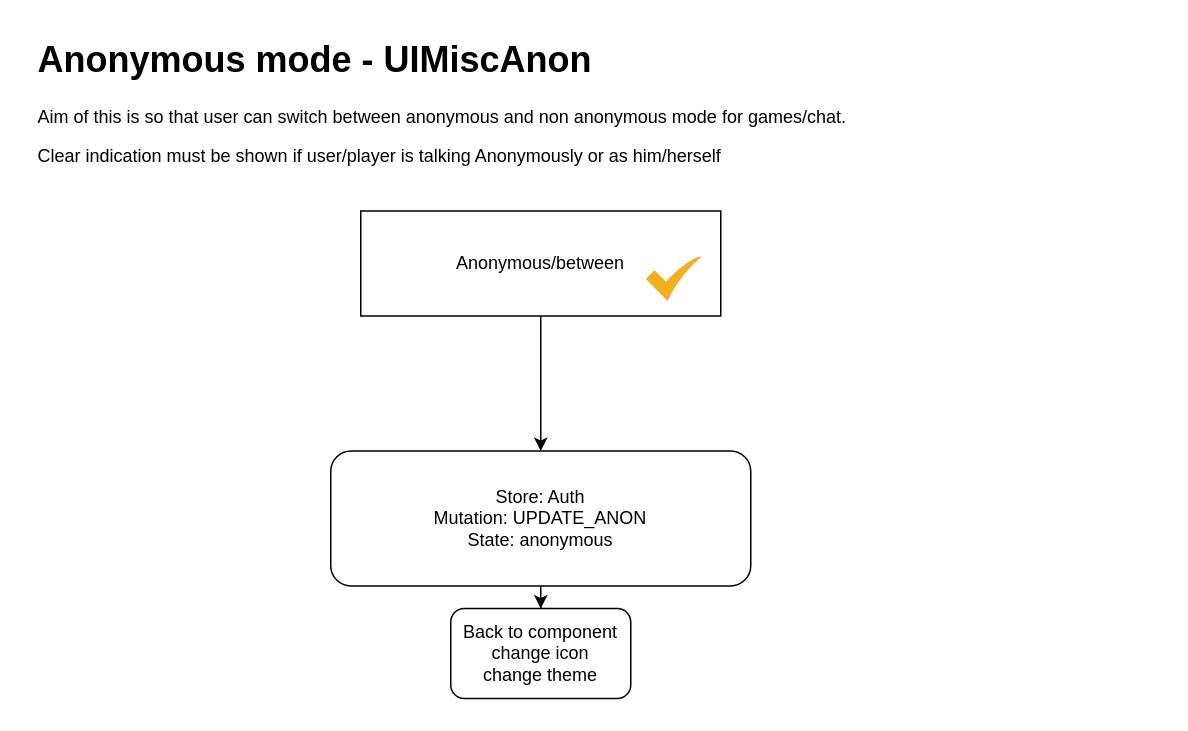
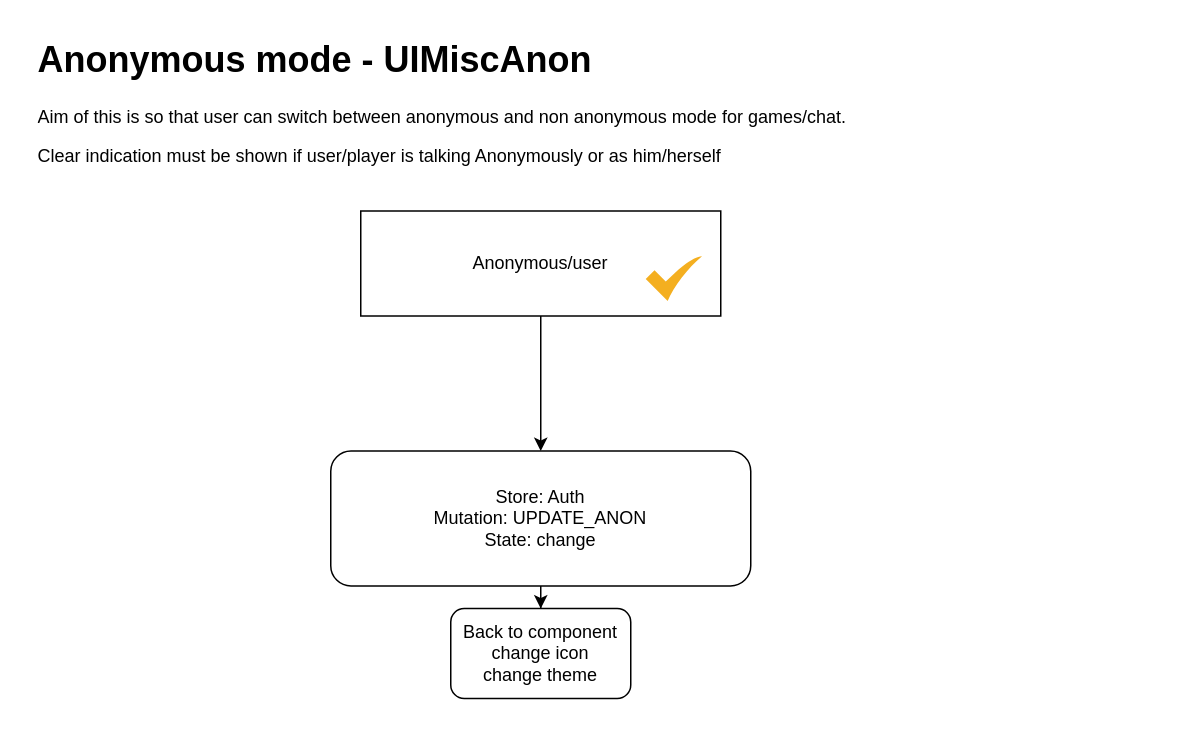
- <mxCell id="4" value="Anonymous/between" style="html=1;whiteSpace=wrap;container=1;recursiveResize=0;collapsible=0;" vertex="1" parent="1"><mxGeometry x="240" y="140" width="240" height="70" as="geometry" /></mxCell>
+ <mxCell id="4" value="Anonymous/user" style="html=1;whiteSpace=wrap;container=1;recursiveResize=0;collapsible=0;" vertex="1" parent="1"><mxGeometry x="240" y="140" width="240" height="70" as="geometry" /></mxCell>
- <mxCell id="7" value="Store: Auth&lt;br&gt;Mutation: UPDATE_ANON&lt;br&gt;State:&amp;nbsp;anonymous" style="rounded=1;whiteSpace=wrap;html=1;" vertex="1" parent="1"><mxGeometry x="220" y="300" width="280" height="90" as="geometry" /></mxCell>
+ <mxCell id="7" value="Store: Auth&lt;br&gt;Mutation: UPDATE_ANON&lt;br&gt;State:&amp;nbsp;change" style="rounded=1;whiteSpace=wrap;html=1;" vertex="1" parent="1"><mxGeometry x="220" y="300" width="280" height="90" as="geometry" /></mxCell>
